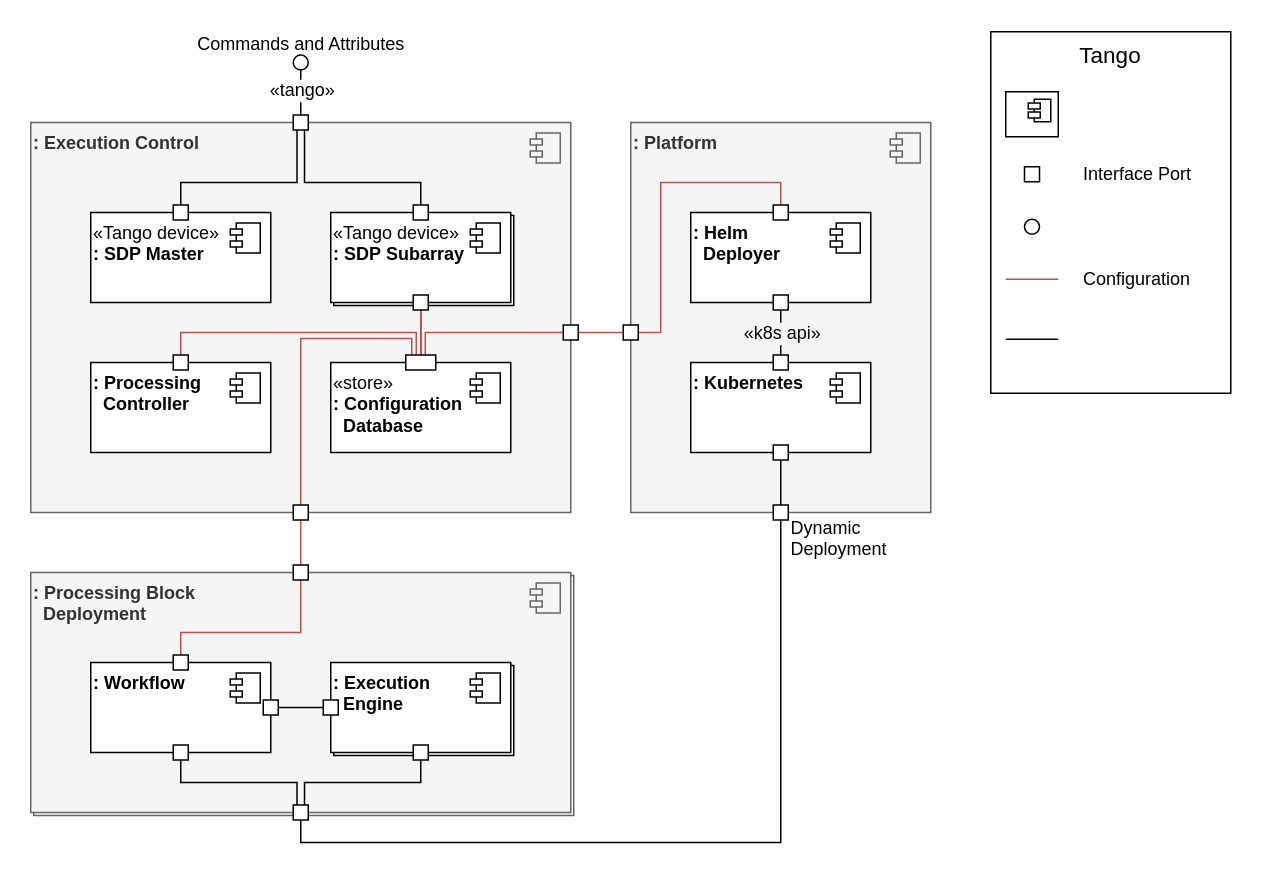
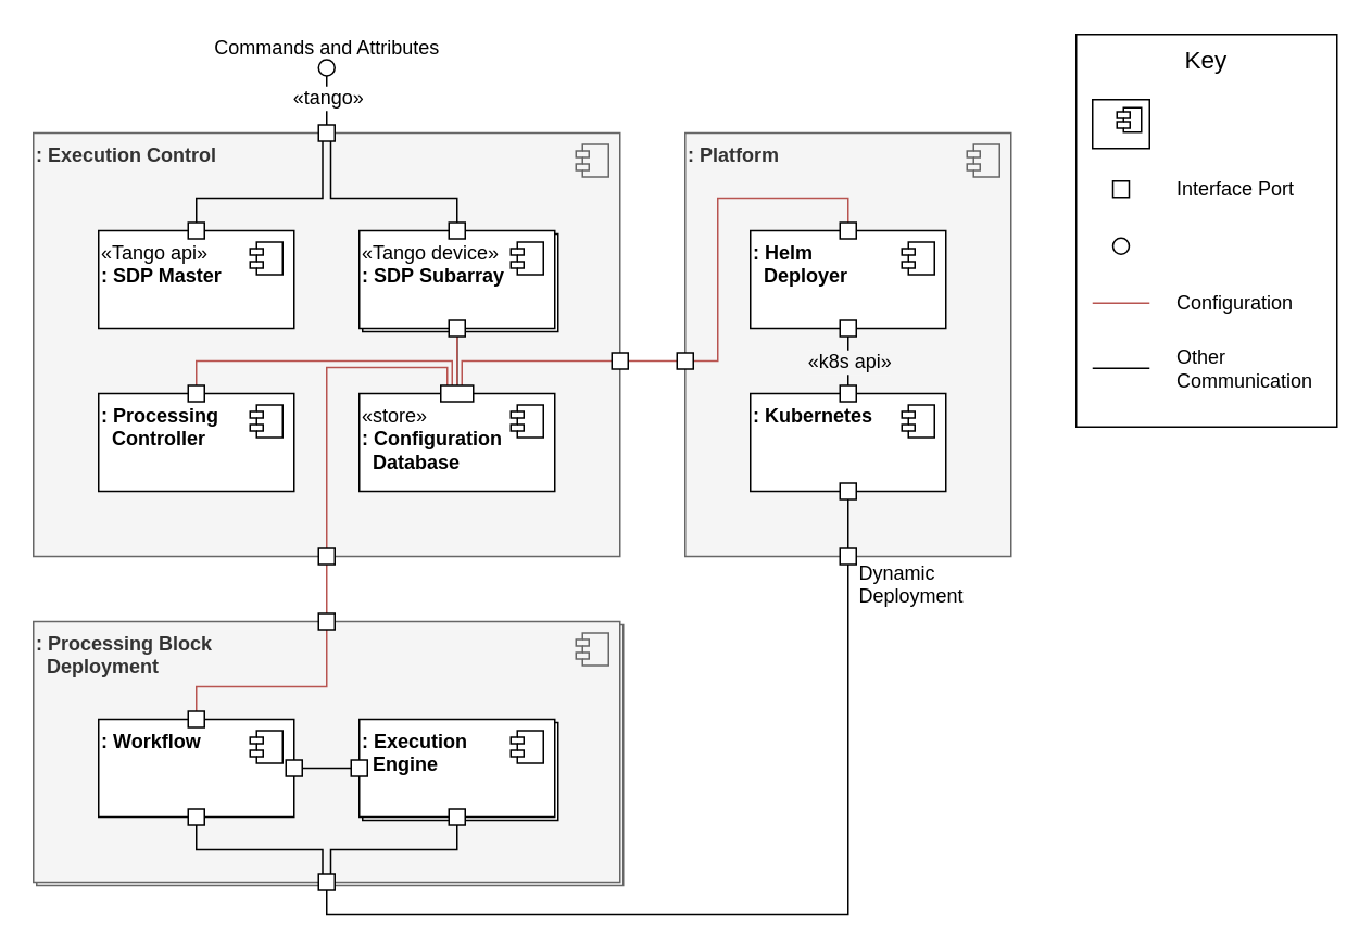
- <mxCell id="70" value="&lt;font style=&quot;font-size: 15px&quot;&gt;Tango&lt;/font&gt;" style="rounded=0;whiteSpace=wrap;html=1;labelBackgroundColor=#FFFFFF;align=center;verticalAlign=top;fillColor=none;" parent="69" vertex="1"><mxGeometry width="160" height="241" as="geometry" /></mxCell>
+ <mxCell id="70" value="&lt;font style=&quot;font-size: 15px&quot;&gt;Key&lt;/font&gt;" style="rounded=0;whiteSpace=wrap;html=1;labelBackgroundColor=#FFFFFF;align=center;verticalAlign=top;fillColor=none;" parent="69" vertex="1"><mxGeometry width="160" height="241" as="geometry" /></mxCell>
- <mxCell id="13" value="«Tango device»&lt;br&gt;&lt;b&gt;: SDP Master&lt;/b&gt;" style="html=1;align=left;verticalAlign=top;" parent="1" vertex="1"><mxGeometry x="60" y="141" width="120" height="60" as="geometry" /></mxCell>
+ <mxCell id="13" value="«Tango api»&lt;br&gt;&lt;b&gt;: SDP Master&lt;/b&gt;" style="html=1;align=left;verticalAlign=top;" parent="1" vertex="1"><mxGeometry x="60" y="141" width="120" height="60" as="geometry" /></mxCell>
+ <mxCell id="78" value="Other&lt;br&gt;Communication" style="text;html=1;align=left;verticalAlign=middle;resizable=0;points=[];;autosize=1;" parent="69" vertex="1"><mxGeometry x="60" y="190" width="100" height="30" as="geometry" /></mxCell>
